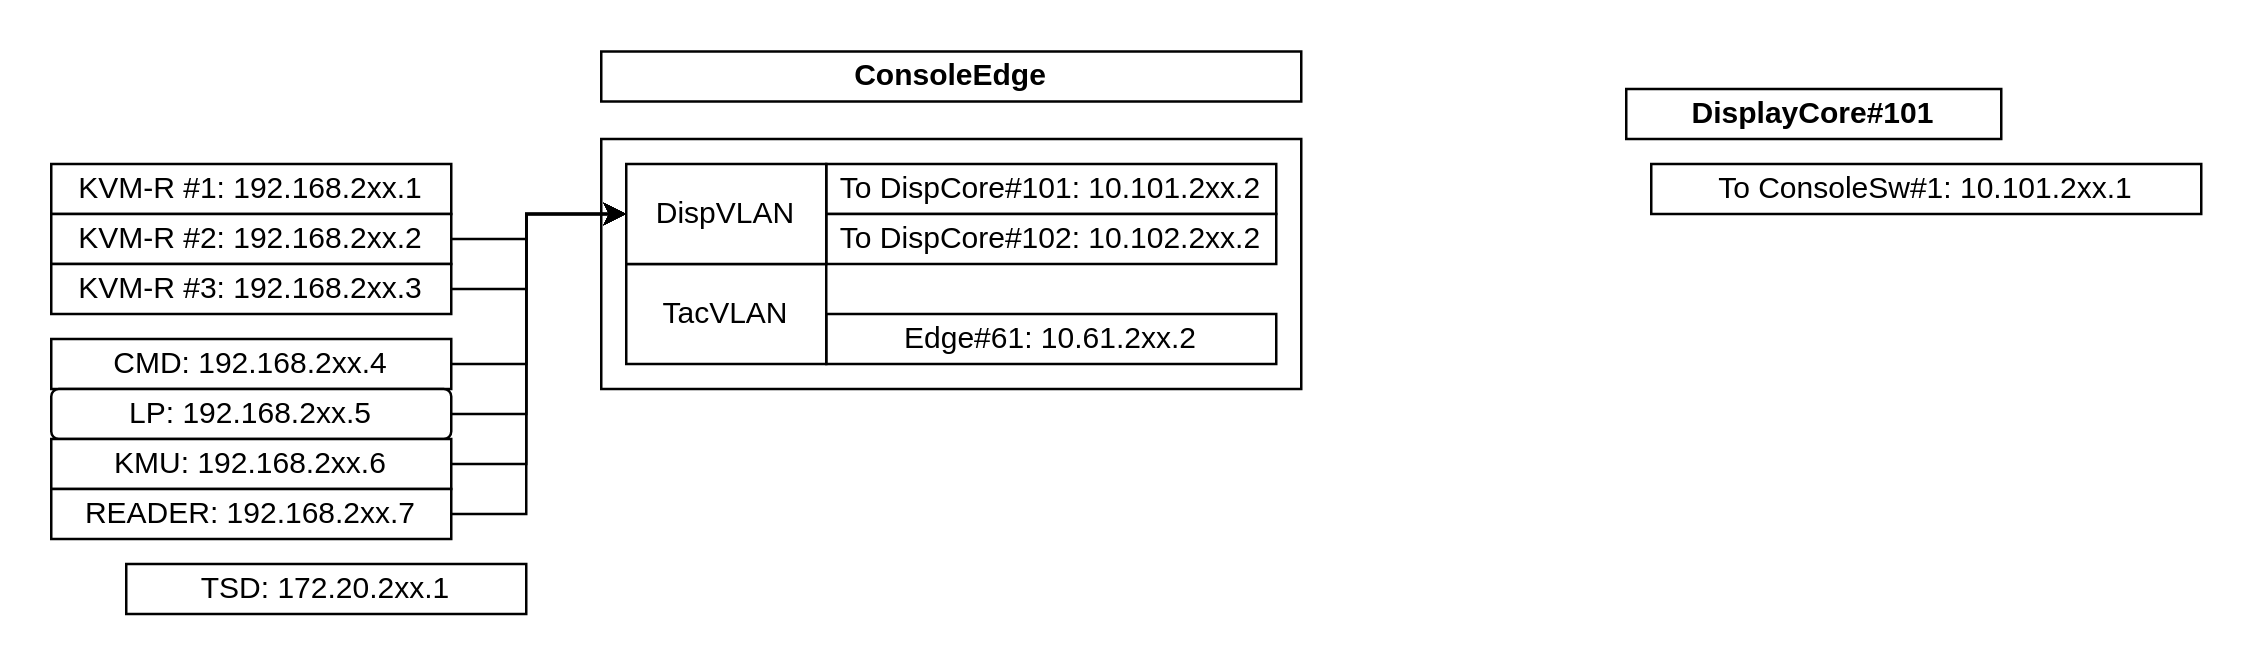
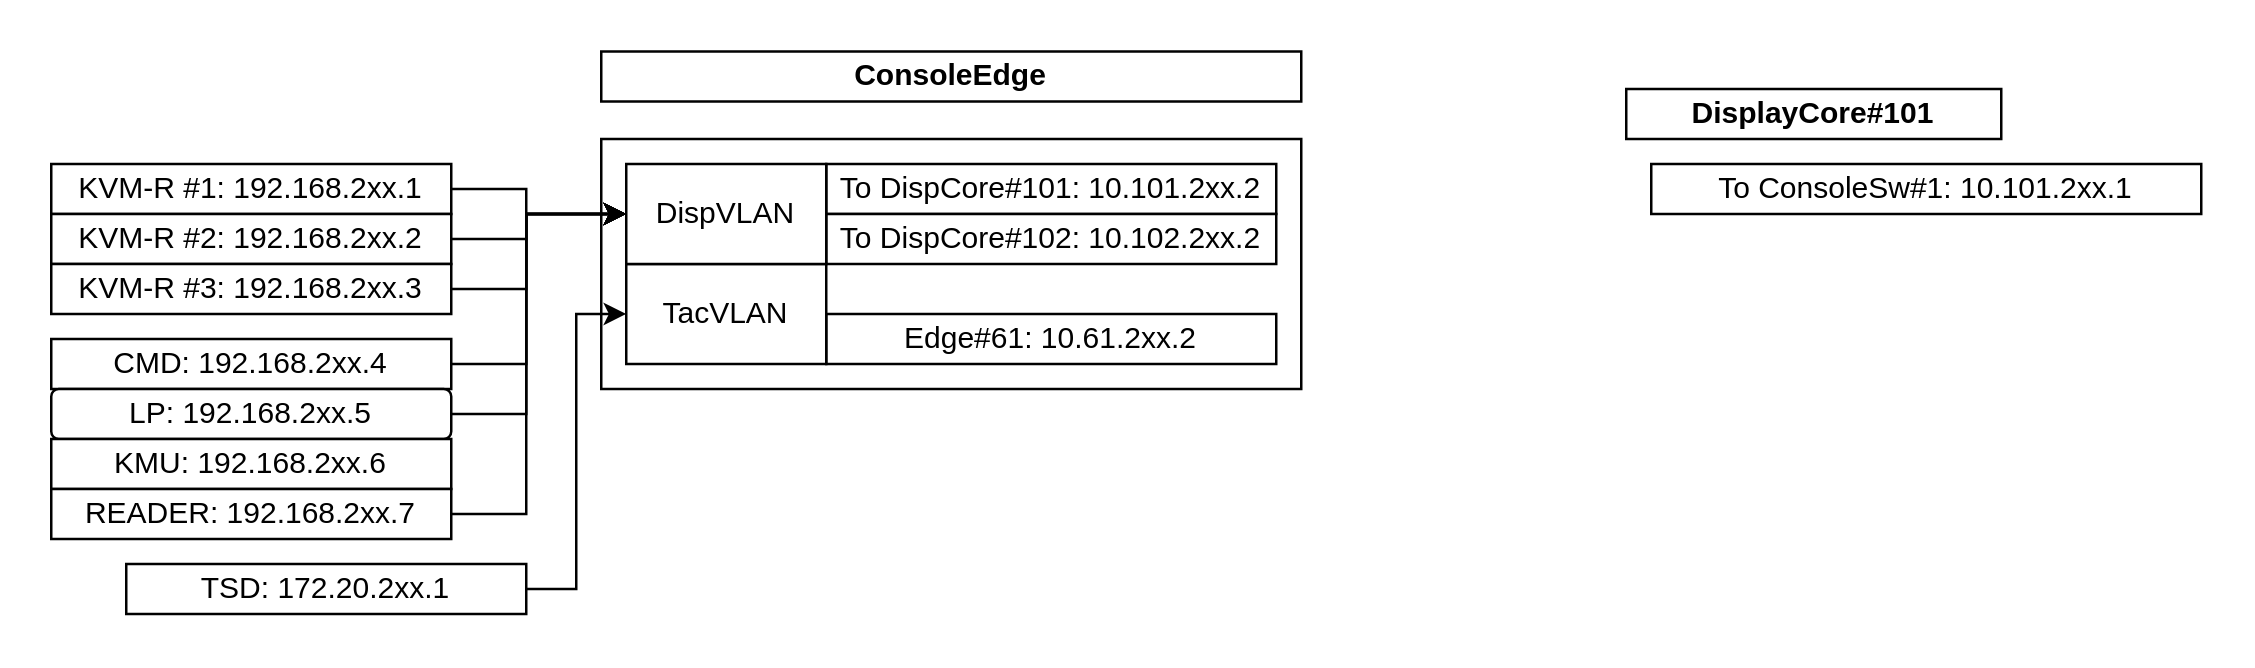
+ <mxCell id="4" style="edgeStyle=orthogonalEdgeStyle;rounded=0;orthogonalLoop=1;jettySize=auto;html=1;exitX=1;exitY=0.5;exitDx=0;exitDy=0;entryX=0;entryY=0.5;entryDx=0;entryDy=0;" edge="1" parent="1" source="5" target="23"><mxGeometry relative="1" as="geometry"><Array as="points"><mxPoint x="210" y="75" /><mxPoint x="210" y="85" /></Array></mxGeometry></mxCell>
+ <mxCell id="18" style="edgeStyle=orthogonalEdgeStyle;rounded=0;orthogonalLoop=1;jettySize=auto;html=1;exitX=1;exitY=0.5;exitDx=0;exitDy=0;entryX=0;entryY=0.5;entryDx=0;entryDy=0;" edge="1" parent="1" source="19" target="22"><mxGeometry relative="1" as="geometry"><Array as="points"><mxPoint x="230" y="235" /><mxPoint x="230" y="125" /></Array></mxGeometry></mxCell>
- <mxCell id="14" style="edgeStyle=orthogonalEdgeStyle;rounded=0;orthogonalLoop=1;jettySize=auto;html=1;exitX=1;exitY=0.5;exitDx=0;exitDy=0;entryX=0;entryY=0.5;entryDx=0;entryDy=0;" edge="1" parent="1" source="15" target="23"><mxGeometry relative="1" as="geometry"><Array as="points"><mxPoint x="210" y="185" /><mxPoint x="210" y="85" /></Array></mxGeometry></mxCell>
